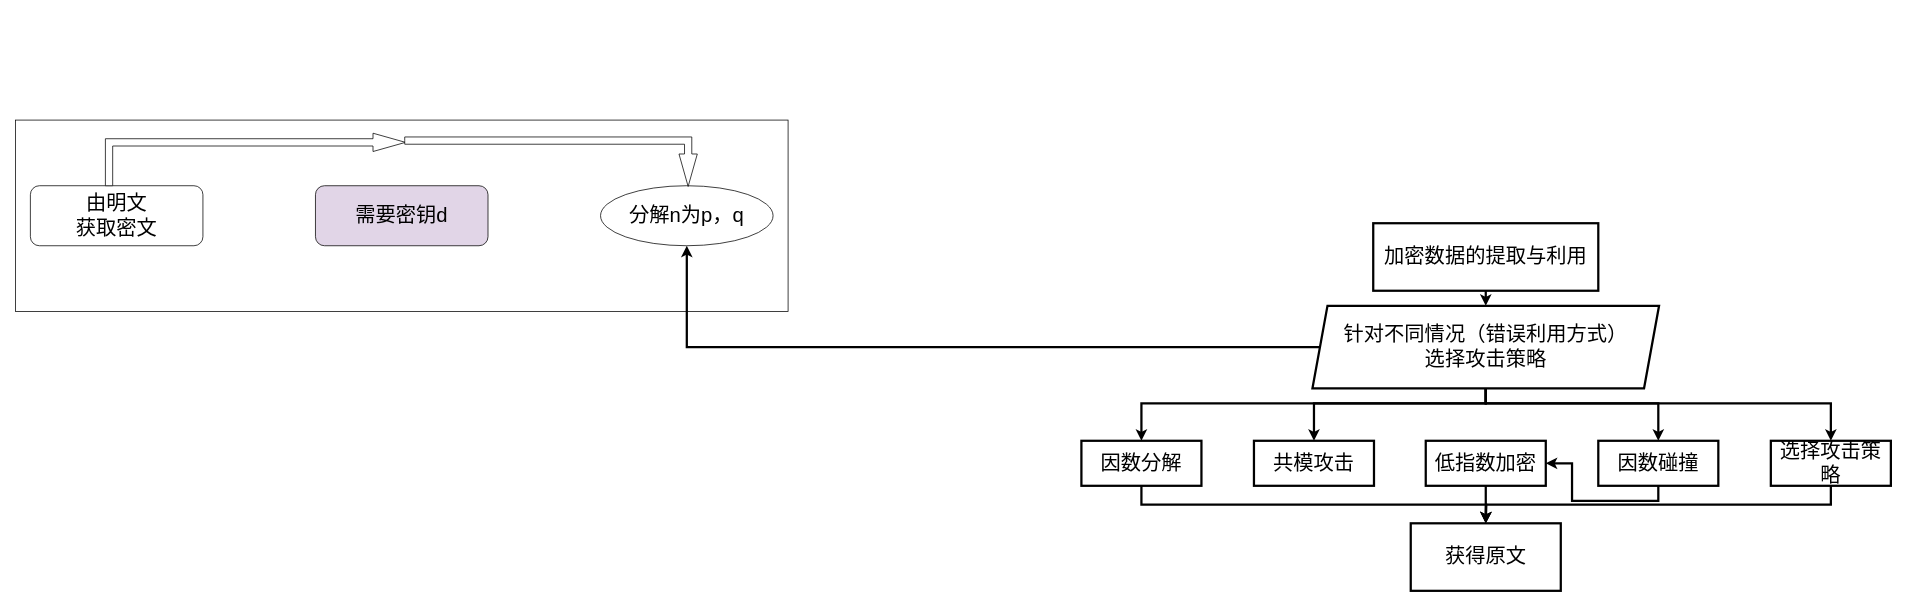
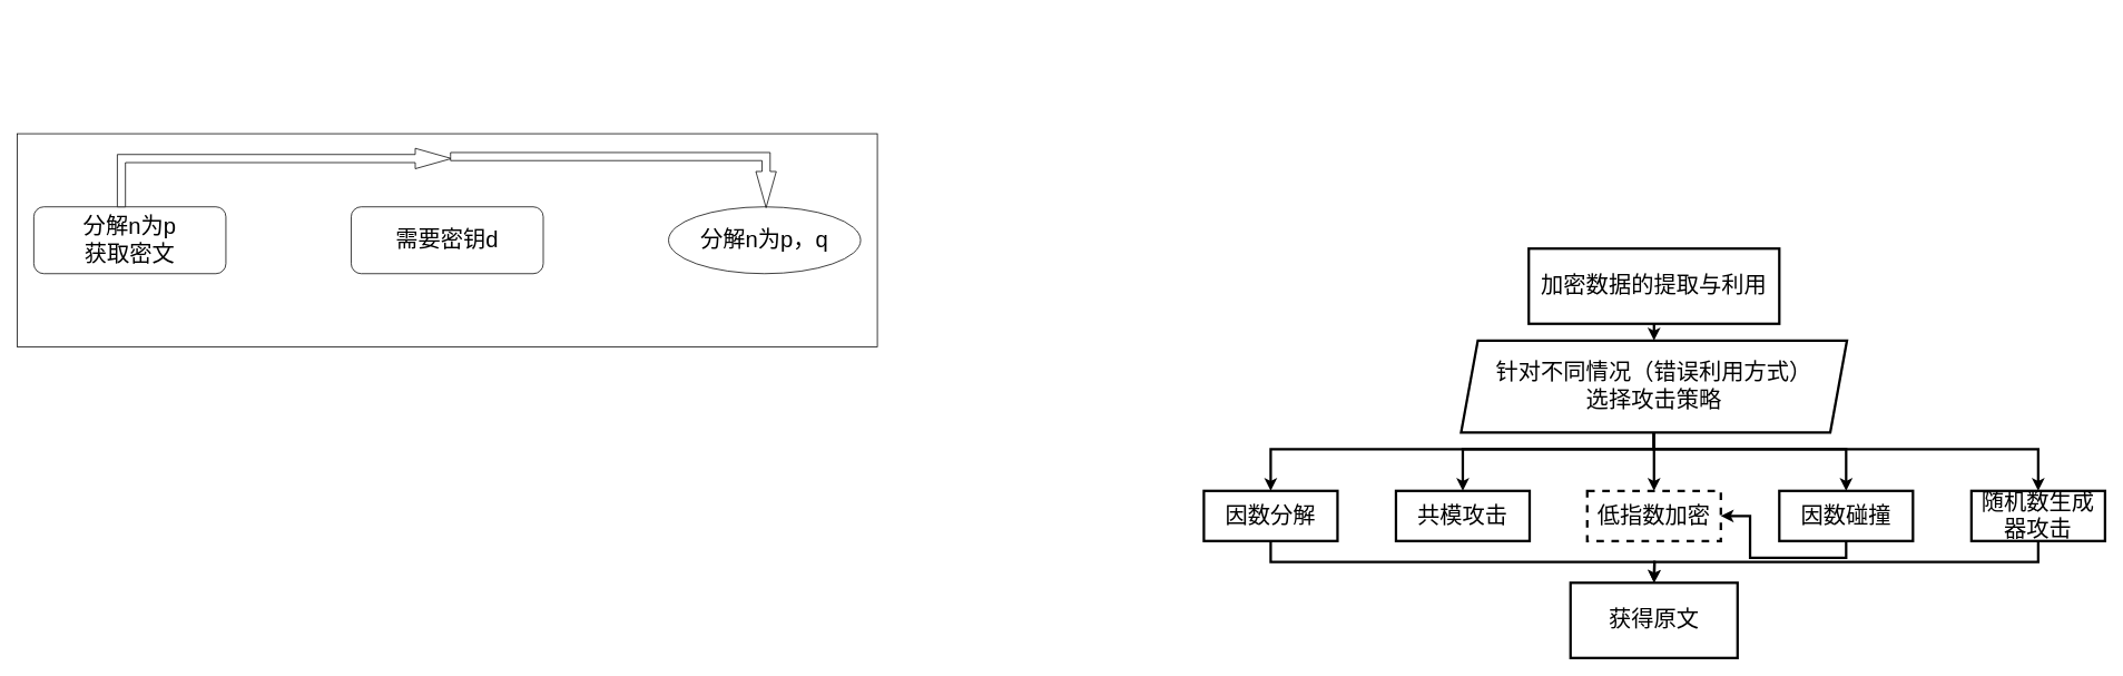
- <mxCell id="3" value="&lt;font style=&quot;font-size: 27px;&quot;&gt;由明文&lt;br&gt;获取密文&lt;/font&gt;" style="rounded=1;whiteSpace=wrap;html=1;" vertex="1" parent="1"><mxGeometry x="40" y="247" width="230" height="80" as="geometry" /></mxCell>
+ <mxCell id="3" value="&lt;font style=&quot;font-size: 27px;&quot;&gt;分解n为p&lt;br&gt;获取密文&lt;/font&gt;" style="rounded=1;whiteSpace=wrap;html=1;" vertex="1" parent="1"><mxGeometry x="40" y="247" width="230" height="80" as="geometry" /></mxCell>
- <mxCell id="4" value="&lt;font style=&quot;font-size: 27px;&quot;&gt;需要密钥d&lt;/font&gt;" style="rounded=1;whiteSpace=wrap;html=1;fillColor=#e1d5e7;" vertex="1" parent="1"><mxGeometry x="420" y="247" width="230" height="80" as="geometry" /></mxCell>
+ <mxCell id="4" value="&lt;font style=&quot;font-size: 27px;&quot;&gt;需要密钥d&lt;/font&gt;" style="rounded=1;whiteSpace=wrap;html=1;" vertex="1" parent="1"><mxGeometry x="420" y="247" width="230" height="80" as="geometry" /></mxCell>
- <mxCell id="8" value="" style="edgeStyle=orthogonalEdgeStyle;rounded=0;orthogonalLoop=1;jettySize=auto;html=1;fontSize=27;strokeWidth=3;" edge="1" parent="1" source="13" target="5"><mxGeometry relative="1" as="geometry" /></mxCell>
+ <mxCell id="8" value="" style="edgeStyle=orthogonalEdgeStyle;rounded=0;orthogonalLoop=1;jettySize=auto;html=1;fontSize=27;strokeWidth=3;" edge="1" parent="1" source="13" target="17"><mxGeometry relative="1" as="geometry" /></mxCell>
- <mxCell id="17" value="低指数加密" style="rounded=0;whiteSpace=wrap;html=1;fontSize=27;strokeWidth=3;" vertex="1" parent="1"><mxGeometry x="1900" y="587" width="160" height="60" as="geometry" /></mxCell>
+ <mxCell id="17" value="低指数加密" style="rounded=0;whiteSpace=wrap;html=1;fontSize=27;strokeWidth=3;dashed=1;" vertex="1" parent="1"><mxGeometry x="1900" y="587" width="160" height="60" as="geometry" /></mxCell>
- <mxCell id="24" value="选择攻击策略" style="rounded=0;whiteSpace=wrap;html=1;fontSize=27;strokeWidth=3;" vertex="1" parent="1"><mxGeometry x="2360" y="587" width="160" height="60" as="geometry" /></mxCell>
+ <mxCell id="24" value="随机数生成器攻击" style="rounded=0;whiteSpace=wrap;html=1;fontSize=27;strokeWidth=3;" vertex="1" parent="1"><mxGeometry x="2360" y="587" width="160" height="60" as="geometry" /></mxCell>
- <mxCell id="16" value="" style="edgeStyle=orthogonalEdgeStyle;rounded=0;orthogonalLoop=1;jettySize=auto;html=1;strokeWidth=3;fontSize=27;" edge="1" parent="1" source="17" target="25"><mxGeometry relative="1" as="geometry" /></mxCell>
